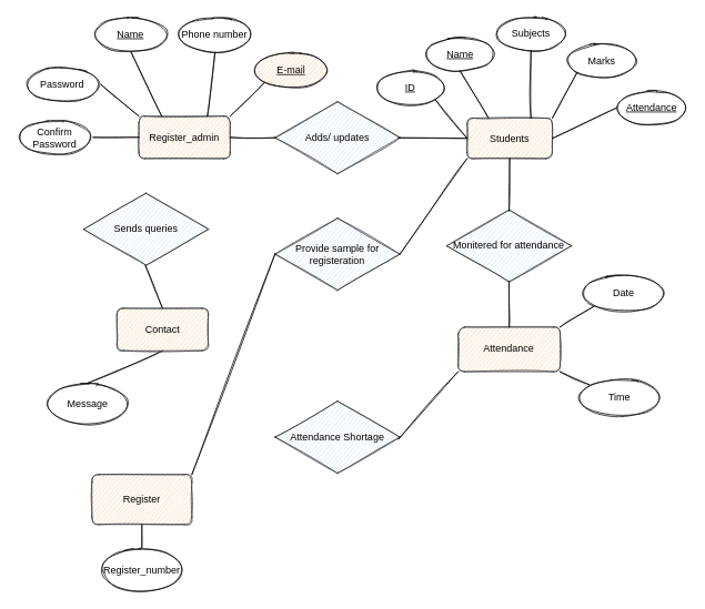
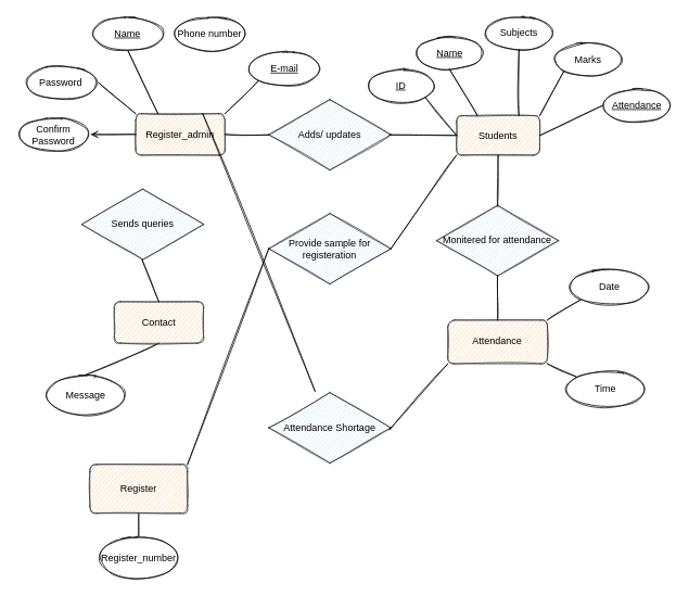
- <mxCell id="8" value="&lt;u&gt;E-mail&lt;/u&gt;" style="ellipse;whiteSpace=wrap;html=1;sketch=1;rounded=1;fillColor=#ffcc99;" parent="2" vertex="1"><mxGeometry x="283.537" y="42.5" width="91.463" height="42.5" as="geometry" /></mxCell>
+ <mxCell id="8" value="&lt;u&gt;E-mail&lt;/u&gt;" style="ellipse;whiteSpace=wrap;html=1;sketch=1;rounded=1;" parent="2" vertex="1"><mxGeometry x="283.537" y="42.5" width="91.463" height="42.5" as="geometry" /></mxCell>
- <mxCell id="10" value="" style="endArrow=none;html=1;entryX=0.5;entryY=1;entryDx=0;entryDy=0;exitX=0.75;exitY=0;exitDx=0;exitDy=0;sketch=1;" parent="2" source="3" target="7" edge="1"><mxGeometry width="50" height="50" relative="1" as="geometry"><mxPoint x="338.415" y="119.0" as="sourcePoint" /><mxPoint x="384.146" y="76.5" as="targetPoint" /></mxGeometry></mxCell>
+ <mxCell id="10" value="" style="endArrow=none;html=1;exitX=0.75;exitY=0;exitDx=0;exitDy=0;sketch=1;" parent="2" source="3" target="49" edge="1"><mxGeometry width="50" height="50" relative="1" as="geometry"><mxPoint x="338.415" y="119.0" as="sourcePoint" /><mxPoint x="384.146" y="76.5" as="targetPoint" /></mxGeometry></mxCell>
- <mxCell id="13" value="" style="endArrow=none;html=1;exitX=0;exitY=0.5;exitDx=0;exitDy=0;sketch=1;" parent="2" source="3" target="5" edge="1"><mxGeometry width="50" height="50" relative="1" as="geometry"><mxPoint x="256.098" y="144.5" as="sourcePoint" /><mxPoint x="265.244" y="68.0" as="targetPoint" /></mxGeometry></mxCell>
+ <mxCell id="13" value="" style="endArrow=open;html=1;exitX=0;exitY=0.5;exitDx=0;exitDy=0;sketch=1;" parent="2" source="3" target="5" edge="1"><mxGeometry width="50" height="50" relative="1" as="geometry"><mxPoint x="256.098" y="144.5" as="sourcePoint" /><mxPoint x="265.244" y="68.0" as="targetPoint" /></mxGeometry></mxCell>
